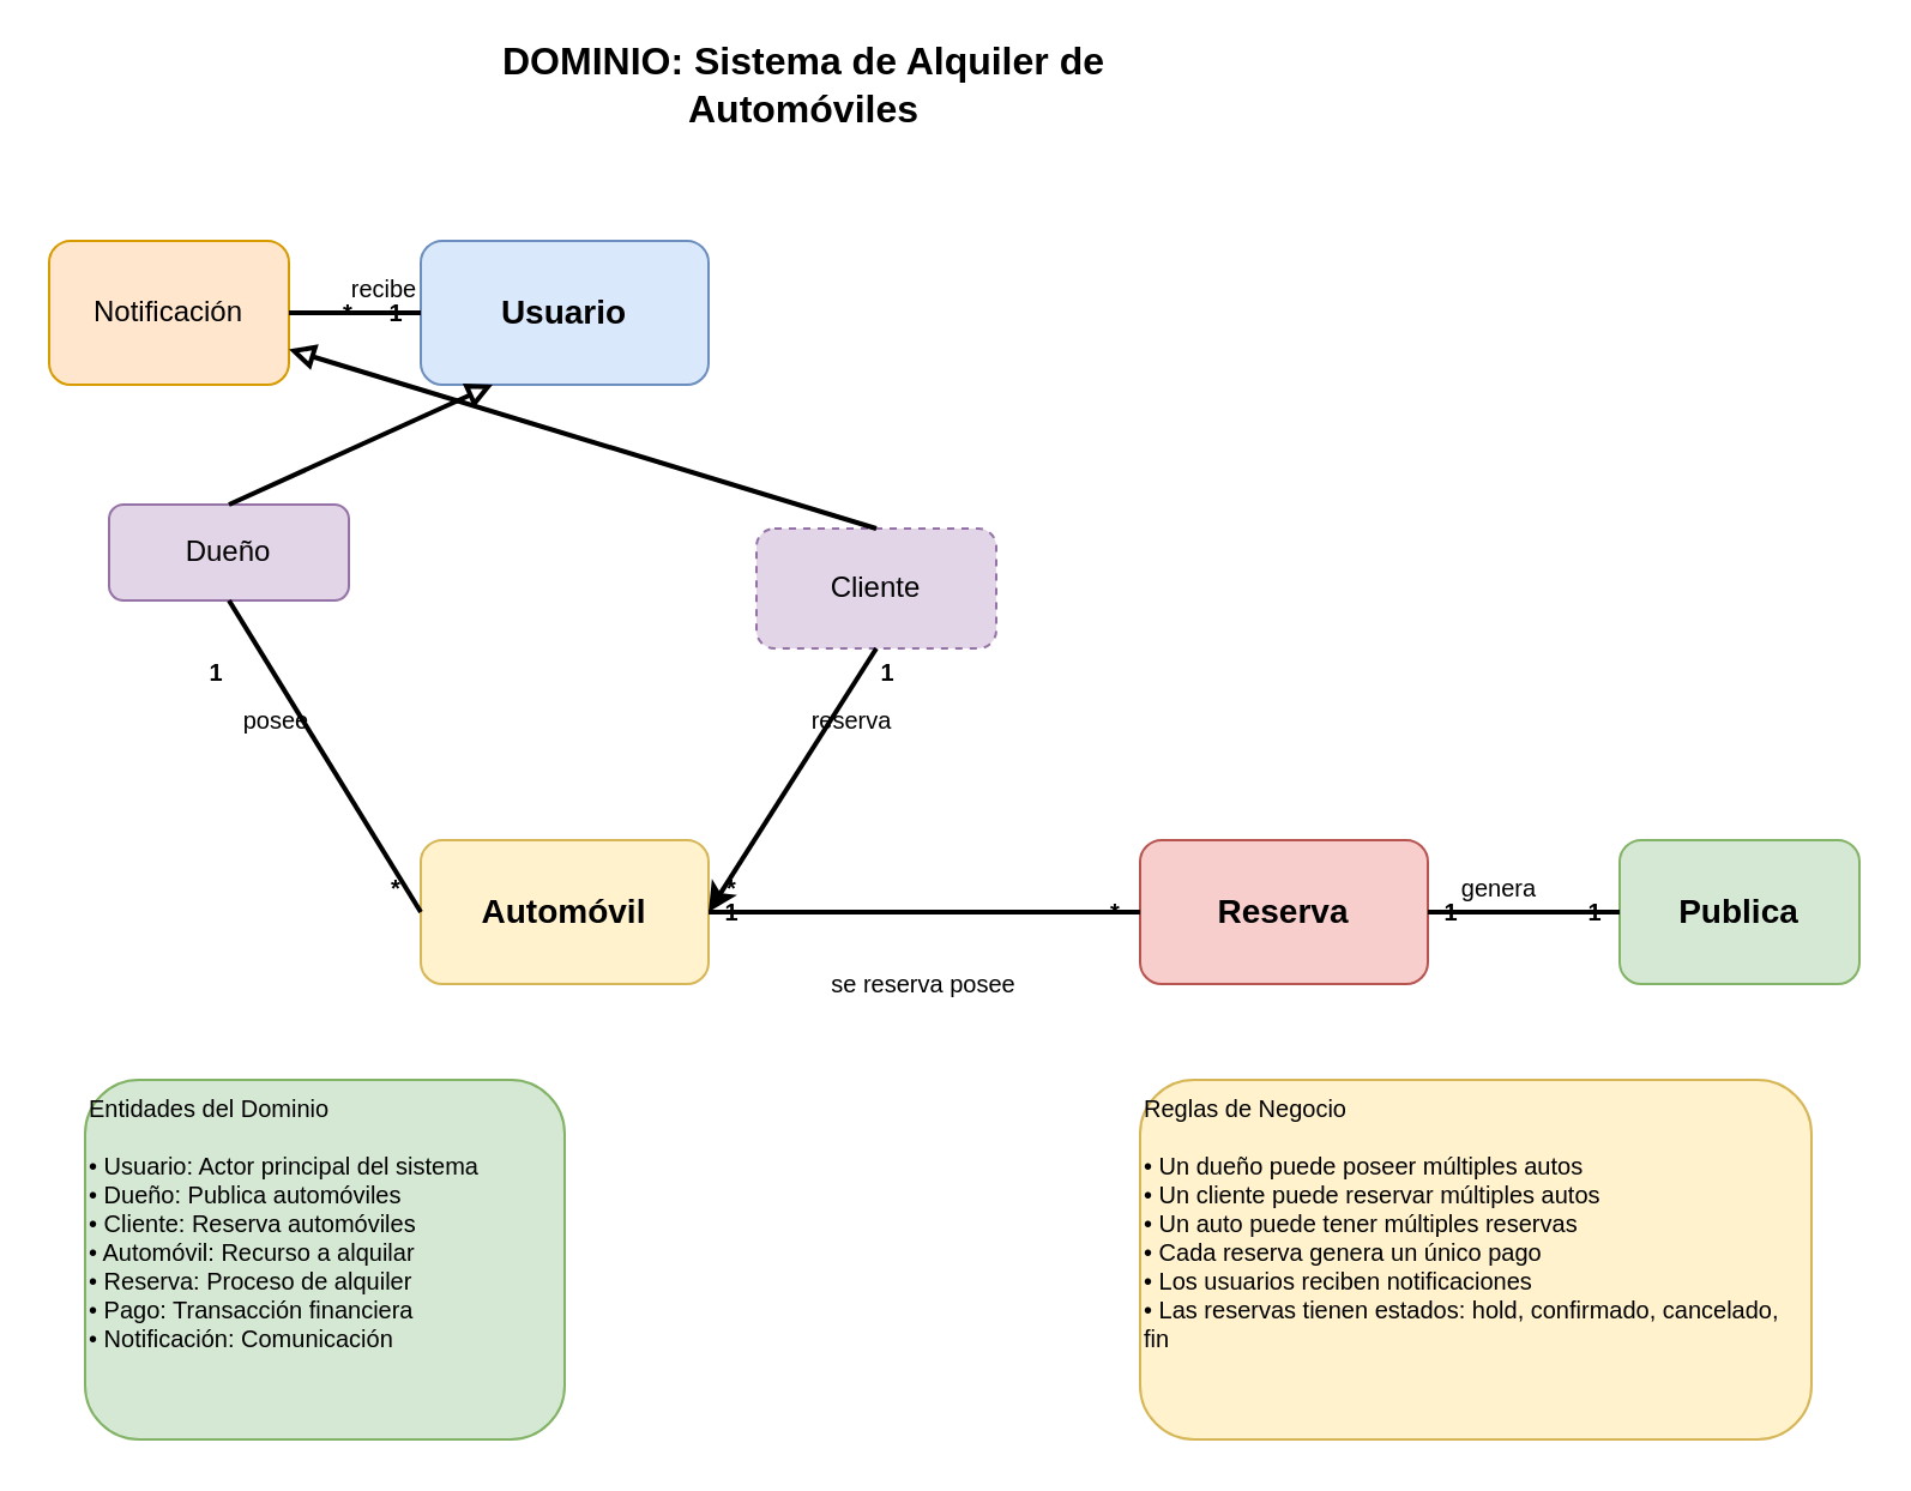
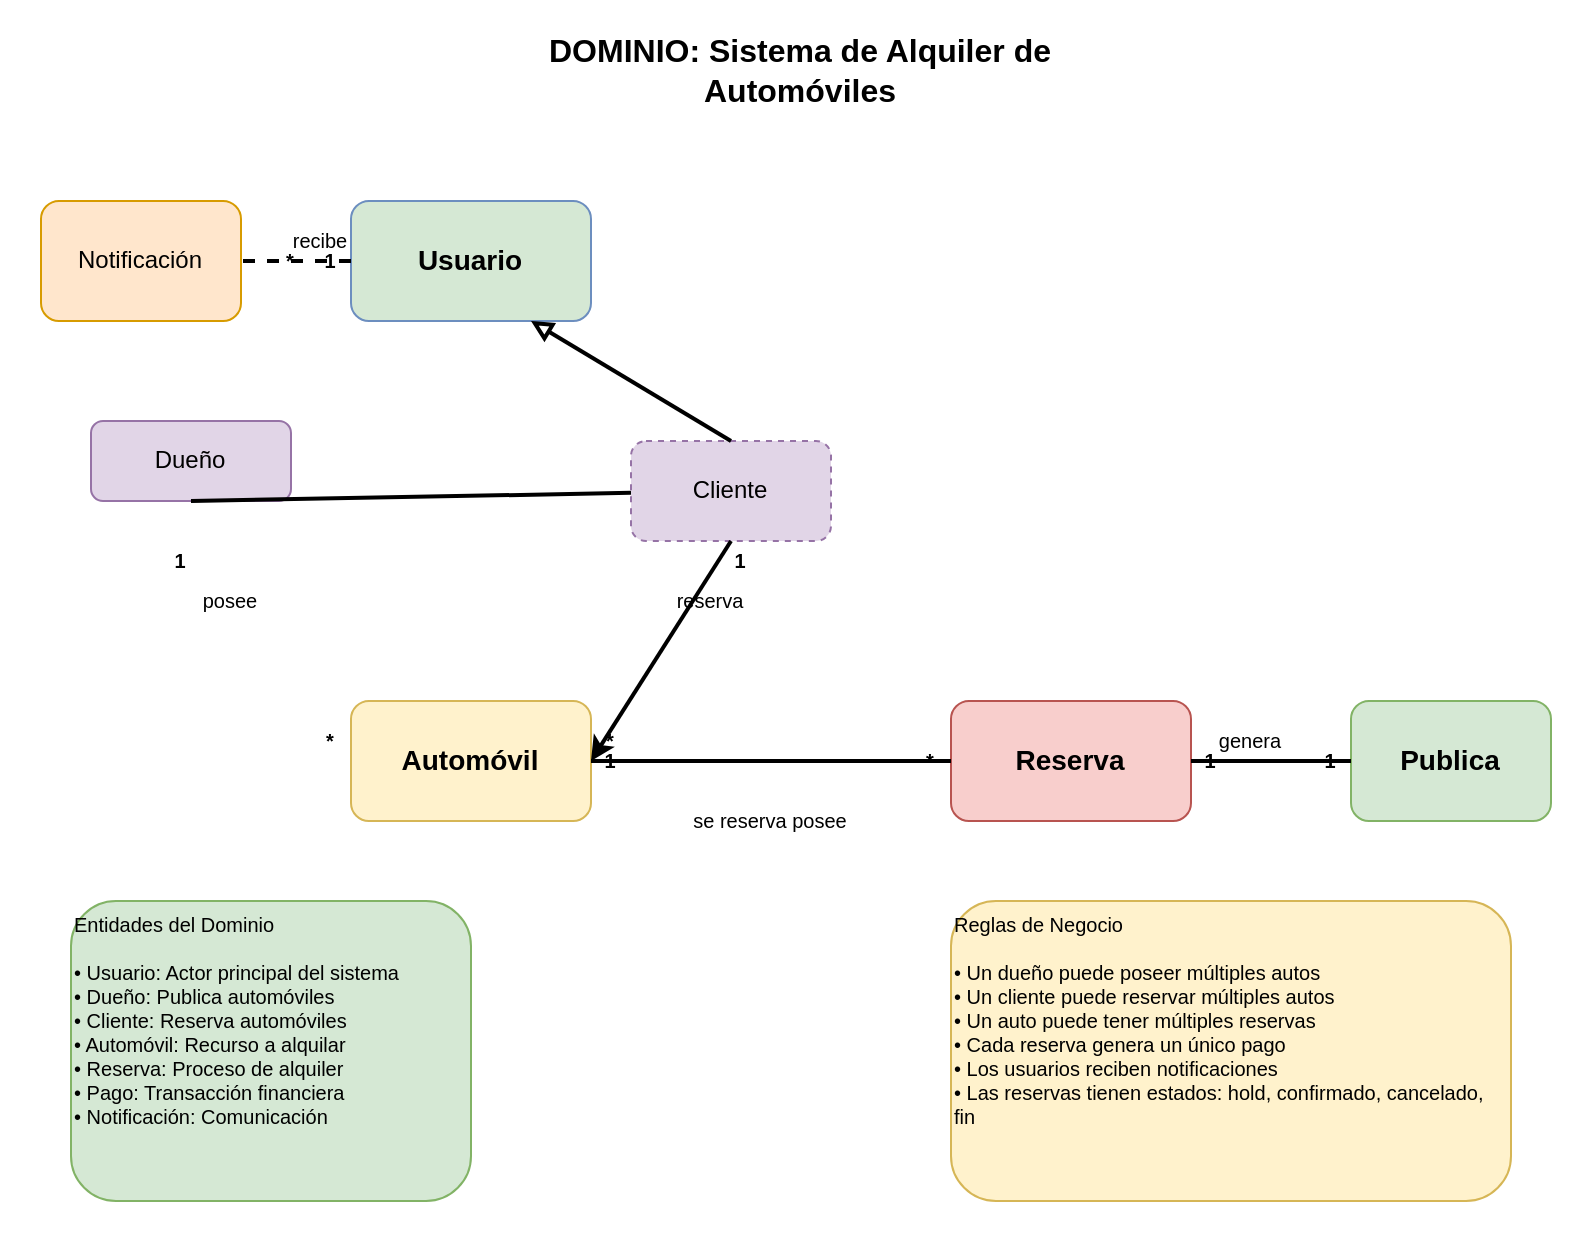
- <mxCell id="31" value="DOMINIO: Sistema de Alquiler de Automóviles" style="text;html=1;strokeColor=none;fillColor=none;align=center;verticalAlign=middle;whiteSpace=wrap;rounded=0;fontSize=16;fontStyle=1" parent="1" vertex="1"><mxGeometry x="160" y="20" width="350" height="30" as="geometry" /></mxCell>
+ <mxCell id="31" value="DOMINIO: Sistema de Alquiler de Automóviles" style="text;html=1;strokeColor=none;fillColor=none;align=center;verticalAlign=middle;whiteSpace=wrap;rounded=0;fontSize=16;fontStyle=1" parent="1" vertex="1"><mxGeometry x="225" y="20" width="350" height="30" as="geometry" /></mxCell>
- <mxCell id="27" value="" style="endArrow=none;html=1;rounded=0;exitX=0;exitY=0.5;exitDx=0;exitDy=0;entryX=1;entryY=0.5;entryDx=0;entryDy=0;strokeWidth=2" parent="1" source="2" target="8" edge="1"><mxGeometry width="50" height="50" relative="1" as="geometry"><mxPoint x="375" y="300" as="sourcePoint" /><mxPoint x="425" y="250" as="targetPoint" /></mxGeometry></mxCell>
+ <mxCell id="27" value="" style="endArrow=none;html=1;rounded=0;exitX=0;exitY=0.5;exitDx=0;exitDy=0;entryX=1;entryY=0.5;entryDx=0;entryDy=0;strokeWidth=2;dashed=1;" parent="1" source="2" target="8" edge="1"><mxGeometry width="50" height="50" relative="1" as="geometry"><mxPoint x="375" y="300" as="sourcePoint" /><mxPoint x="425" y="250" as="targetPoint" /></mxGeometry></mxCell>
- <mxCell id="2" value="Usuario" style="rounded=1;whiteSpace=wrap;html=1;fillColor=#dae8fc;strokeColor=#6c8ebf;fontSize=14;fontStyle=1" parent="1" vertex="1"><mxGeometry x="175" y="100" width="120" height="60" as="geometry" /></mxCell>
+ <mxCell id="2" value="Usuario" style="rounded=1;whiteSpace=wrap;html=1;fillColor=#d5e8d4;strokeColor=#6c8ebf;fontSize=14;fontStyle=1;" parent="1" vertex="1"><mxGeometry x="175" y="100" width="120" height="60" as="geometry" /></mxCell>
- <mxCell id="9" value="" style="endArrow=block;endFill=0;html=1;rounded=0;exitX=0.5;exitY=0;exitDx=0;exitDy=0;entryX=0.25;entryY=1;entryDx=0;entryDy=0;strokeWidth=2" parent="1" source="3" target="2" edge="1"><mxGeometry width="50" height="50" relative="1" as="geometry"><mxPoint x="375" y="300" as="sourcePoint" /><mxPoint x="425" y="250" as="targetPoint" /></mxGeometry></mxCell>
- <mxCell id="10" value="" style="endArrow=block;endFill=0;html=1;rounded=0;exitX=0.5;exitY=0;exitDx=0;exitDy=0;strokeWidth=2;" parent="1" source="4" target="8" edge="1"><mxGeometry width="50" height="50" relative="1" as="geometry"><mxPoint x="375" y="300" as="sourcePoint" /><mxPoint x="425" y="250" as="targetPoint" /></mxGeometry></mxCell>
+ <mxCell id="10" value="" style="endArrow=block;endFill=0;html=1;rounded=0;exitX=0.5;exitY=0;exitDx=0;exitDy=0;entryX=0.75;entryY=1;entryDx=0;entryDy=0;strokeWidth=2" parent="1" source="4" target="2" edge="1"><mxGeometry width="50" height="50" relative="1" as="geometry"><mxPoint x="375" y="300" as="sourcePoint" /><mxPoint x="425" y="250" as="targetPoint" /></mxGeometry></mxCell>
- <mxCell id="11" value="" style="endArrow=none;html=1;rounded=0;exitX=0.5;exitY=1;exitDx=0;exitDy=0;entryX=0;entryY=0.5;entryDx=0;entryDy=0;strokeWidth=2" parent="1" source="3" target="5" edge="1"><mxGeometry width="50" height="50" relative="1" as="geometry"><mxPoint x="375" y="300" as="sourcePoint" /><mxPoint x="425" y="250" as="targetPoint" /></mxGeometry></mxCell>
+ <mxCell id="11" value="" style="endArrow=none;html=1;rounded=0;exitX=0.5;exitY=1;exitDx=0;exitDy=0;strokeWidth=2;" parent="1" source="3" target="4" edge="1"><mxGeometry width="50" height="50" relative="1" as="geometry"><mxPoint x="375" y="300" as="sourcePoint" /><mxPoint x="425" y="250" as="targetPoint" /></mxGeometry></mxCell>
